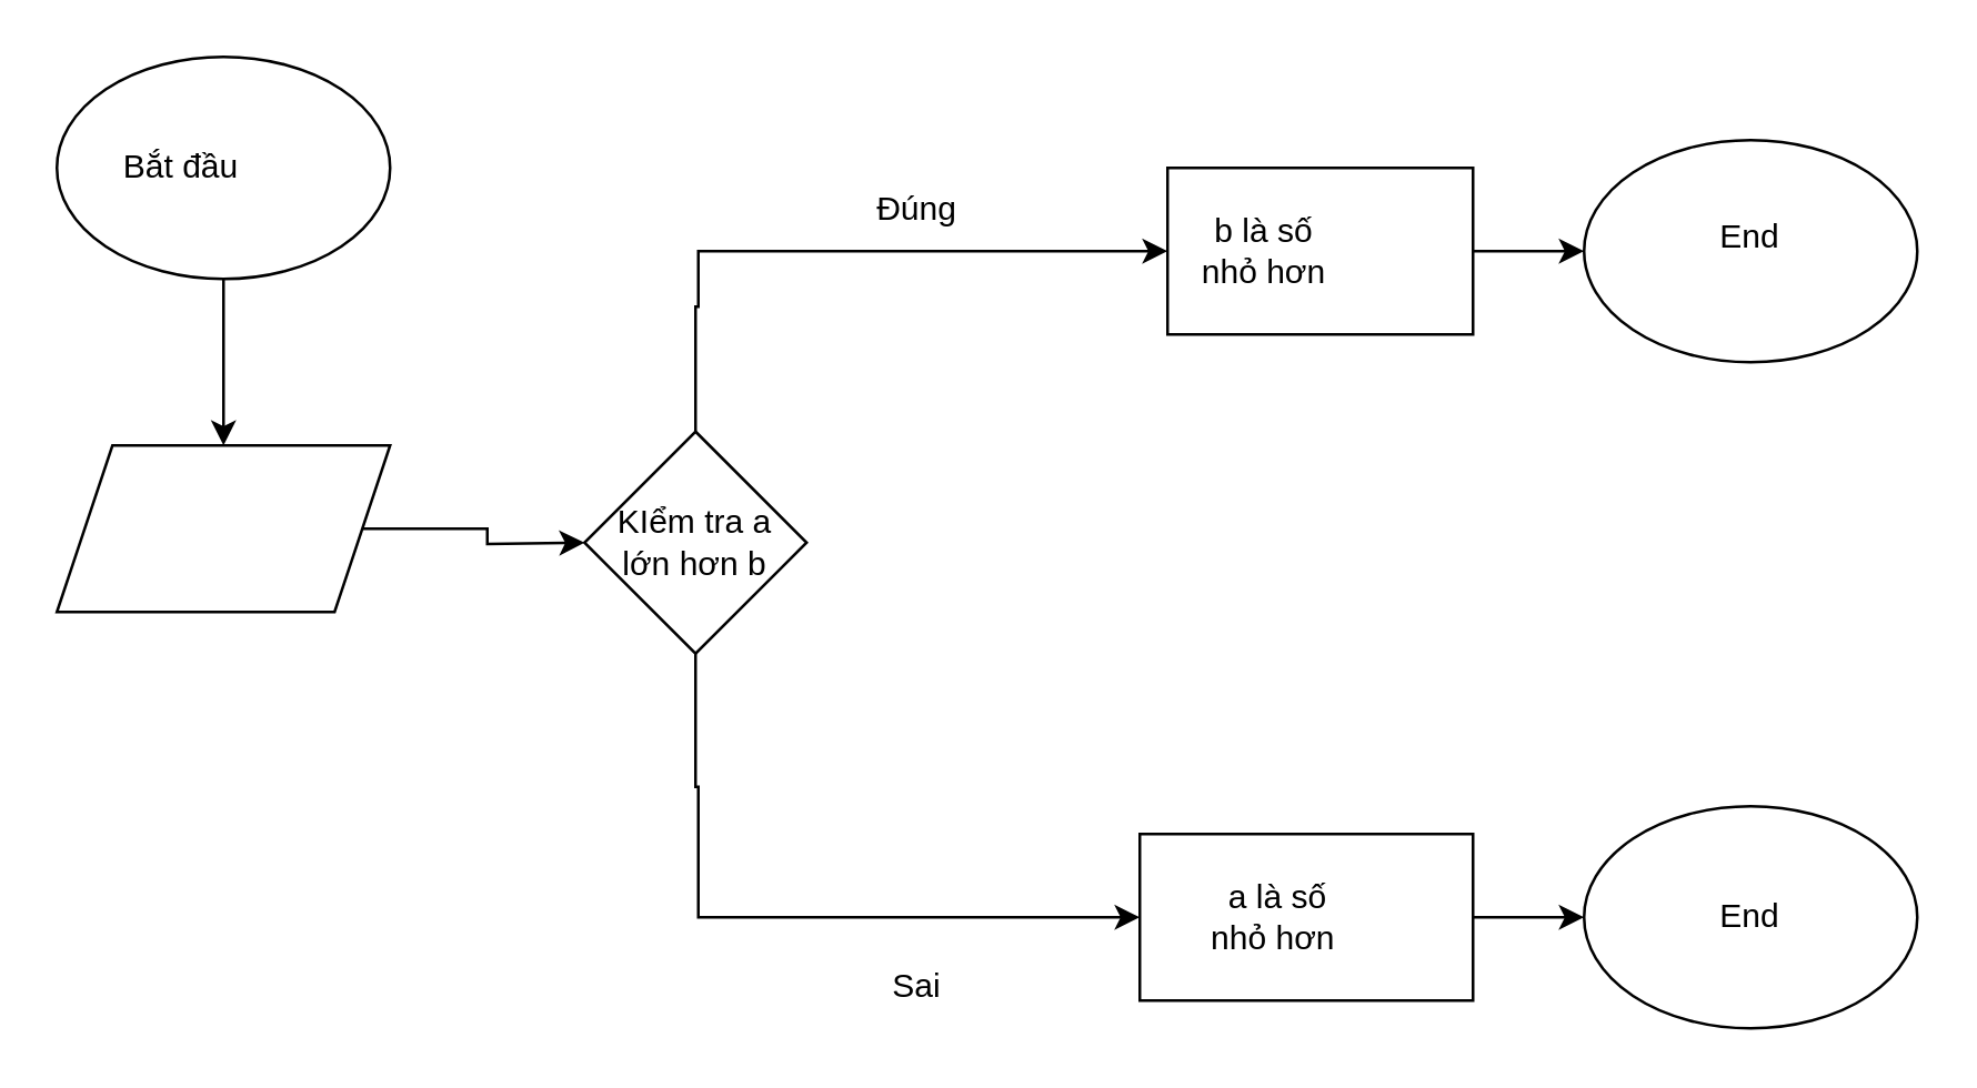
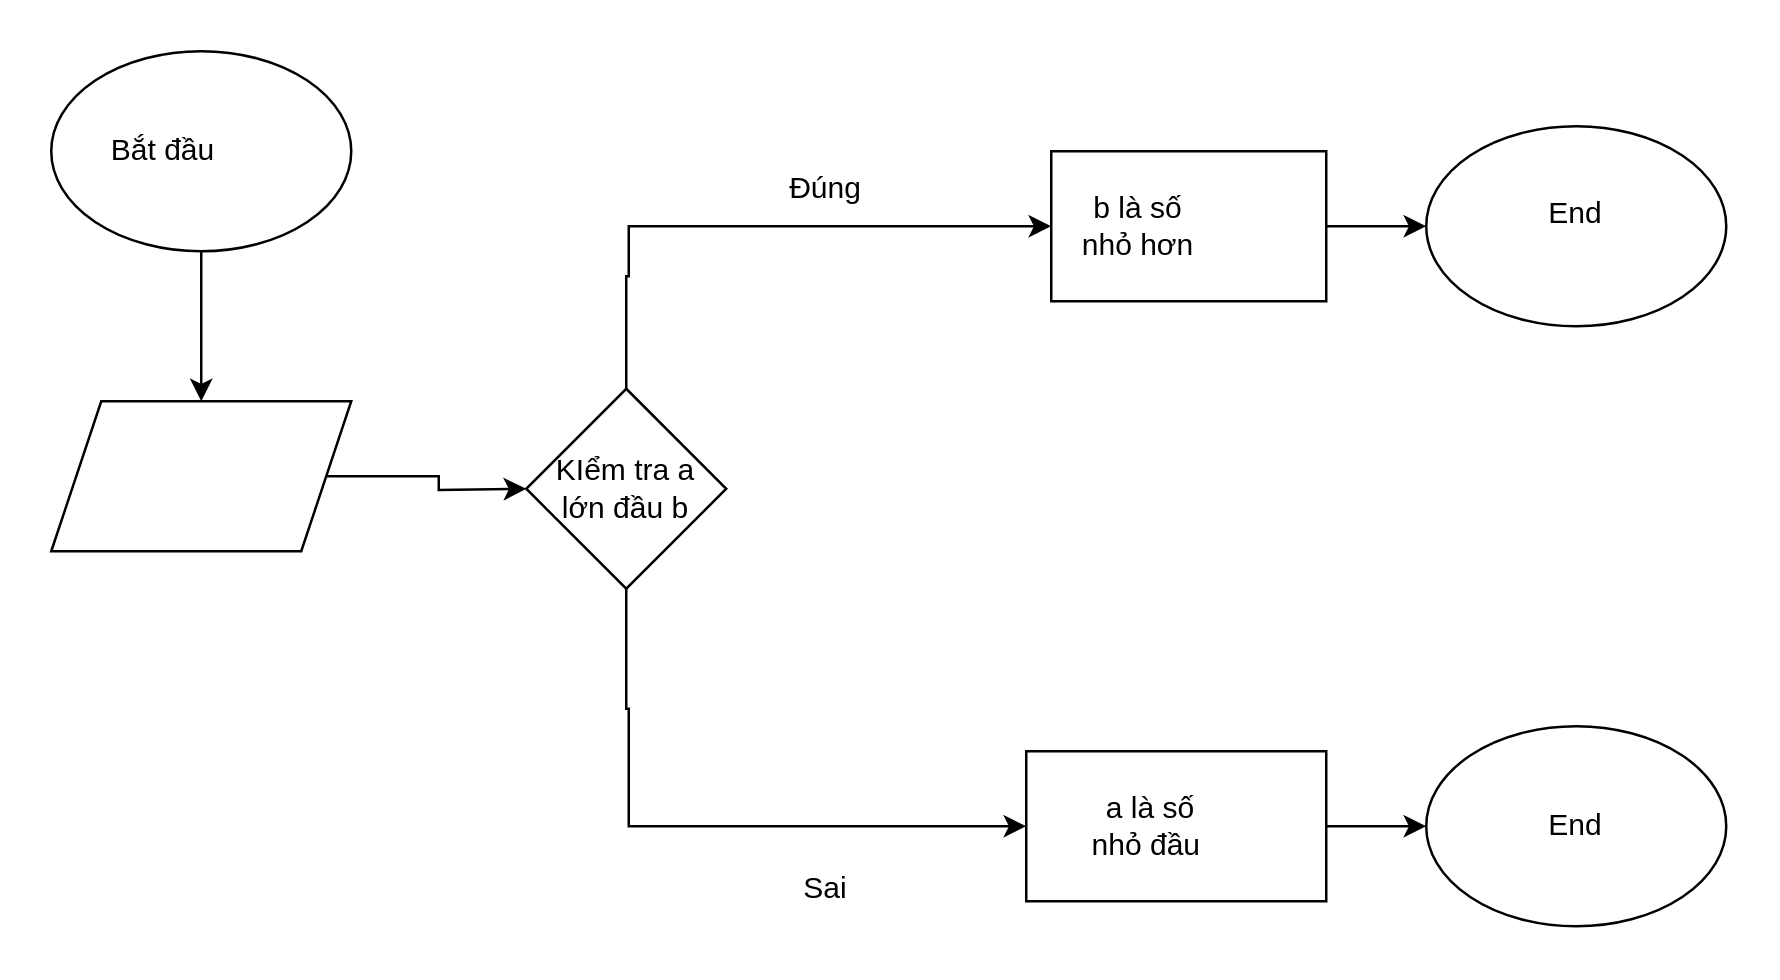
- <mxCell id="10" value="&lt;font style=&quot;vertical-align: inherit;&quot;&gt;&lt;font style=&quot;vertical-align: inherit;&quot;&gt;KIểm tra a lớn hơn b&lt;/font&gt;&lt;/font&gt;" style="text;html=1;align=center;verticalAlign=middle;whiteSpace=wrap;rounded=0;" vertex="1" parent="1"><mxGeometry x="220" y="180" width="60" height="30" as="geometry" /></mxCell>
+ <mxCell id="10" value="&lt;font style=&quot;vertical-align: inherit;&quot;&gt;&lt;font style=&quot;vertical-align: inherit;&quot;&gt;KIểm tra a lớn đầu b&lt;/font&gt;&lt;/font&gt;" style="text;html=1;align=center;verticalAlign=middle;whiteSpace=wrap;rounded=0;" vertex="1" parent="1"><mxGeometry x="220" y="180" width="60" height="30" as="geometry" /></mxCell>
- <mxCell id="18" value="&lt;font style=&quot;vertical-align: inherit;&quot;&gt;&lt;font style=&quot;vertical-align: inherit;&quot;&gt;a là số nhỏ hơn&amp;nbsp;&lt;/font&gt;&lt;/font&gt;" style="text;html=1;align=center;verticalAlign=middle;whiteSpace=wrap;rounded=0;" vertex="1" parent="1"><mxGeometry x="430" y="315" width="60" height="30" as="geometry" /></mxCell>
+ <mxCell id="18" value="&lt;font style=&quot;vertical-align: inherit;&quot;&gt;&lt;font style=&quot;vertical-align: inherit;&quot;&gt;a là số nhỏ đầu&amp;nbsp;&lt;/font&gt;&lt;/font&gt;" style="text;html=1;align=center;verticalAlign=middle;whiteSpace=wrap;rounded=0;" vertex="1" parent="1"><mxGeometry x="430" y="315" width="60" height="30" as="geometry" /></mxCell>
